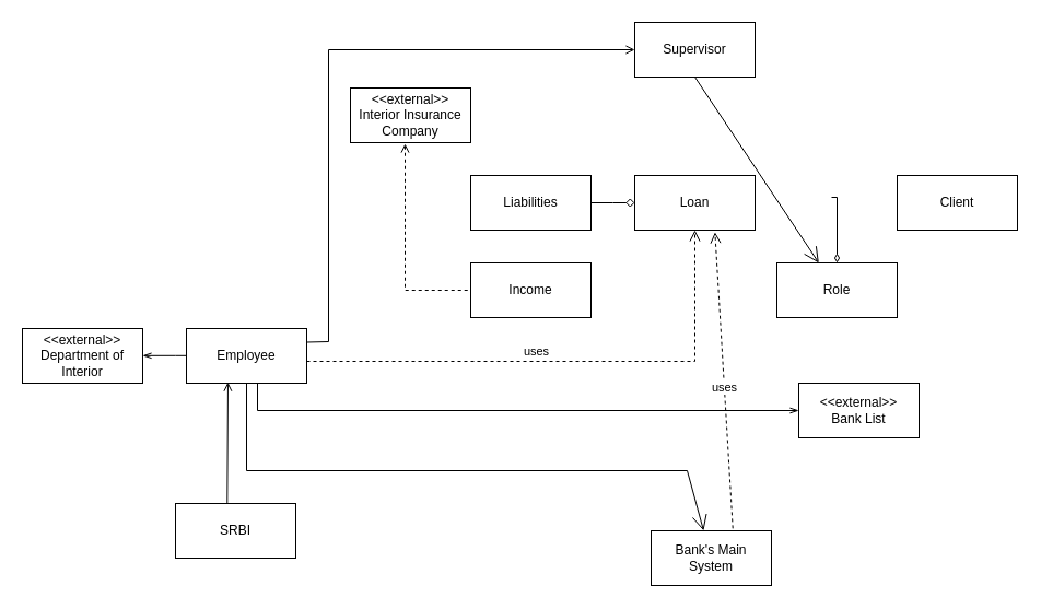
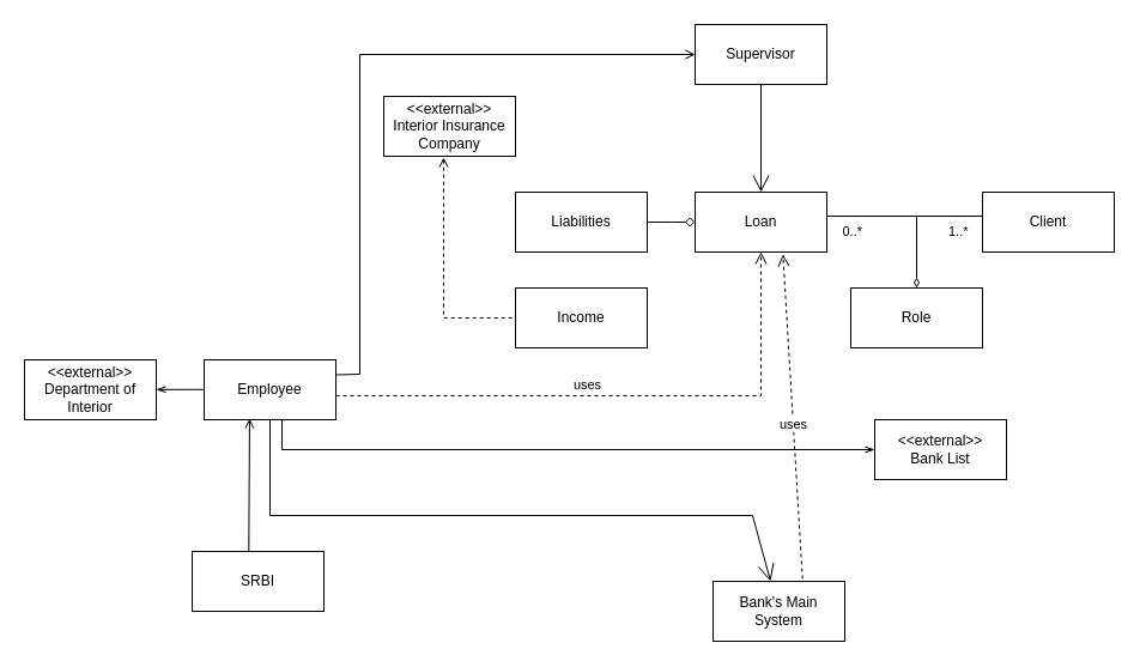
- <mxCell id="22" value="" style="endArrow=open;endFill=1;endSize=12;html=1;rounded=0;exitX=0.5;exitY=1;exitDx=0;exitDy=0;" edge="1" parent="1" source="15" target="20"><mxGeometry width="160" relative="1" as="geometry"><mxPoint x="460" y="150" as="sourcePoint" /><mxPoint x="620" y="150" as="targetPoint" /></mxGeometry></mxCell>
+ <mxCell id="22" value="" style="endArrow=open;endFill=1;endSize=12;html=1;rounded=0;exitX=0.5;exitY=1;exitDx=0;exitDy=0;entryX=0.5;entryY=0;entryDx=0;entryDy=0;" edge="1" parent="1" source="15" target="8"><mxGeometry width="160" relative="1" as="geometry"><mxPoint x="460" y="150" as="sourcePoint" /><mxPoint x="620" y="150" as="targetPoint" /></mxGeometry></mxCell>
+ <mxCell id="17" value="" style="endArrow=none;html=1;endSize=12;startArrow=none;startSize=14;startFill=0;edgeStyle=orthogonalEdgeStyle;rounded=0;exitX=0;exitY=0.5;exitDx=0;exitDy=0;entryX=1;entryY=0.5;entryDx=0;entryDy=0;endFill=0;" parent="1" source="3" target="8" edge="1"><mxGeometry x="-0.077" y="-15" relative="1" as="geometry"><mxPoint x="440" y="380" as="sourcePoint" /><mxPoint x="600" y="380" as="targetPoint" /><Array as="points"><mxPoint x="820" y="180" /><mxPoint x="690" y="180" /></Array><mxPoint as="offset" /></mxGeometry></mxCell>
+ <mxCell id="18" value="1..*" style="edgeLabel;resizable=0;html=1;align=left;verticalAlign=top;" parent="17" connectable="0" vertex="1"><mxGeometry x="-1" relative="1" as="geometry"><mxPoint x="-30" y="-5" as="offset" /></mxGeometry></mxCell>
+ <mxCell id="19" value="0..*" style="edgeLabel;resizable=0;html=1;align=right;verticalAlign=top;" parent="17" connectable="0" vertex="1"><mxGeometry x="1" relative="1" as="geometry"><mxPoint x="30" y="-5" as="offset" /></mxGeometry></mxCell>
